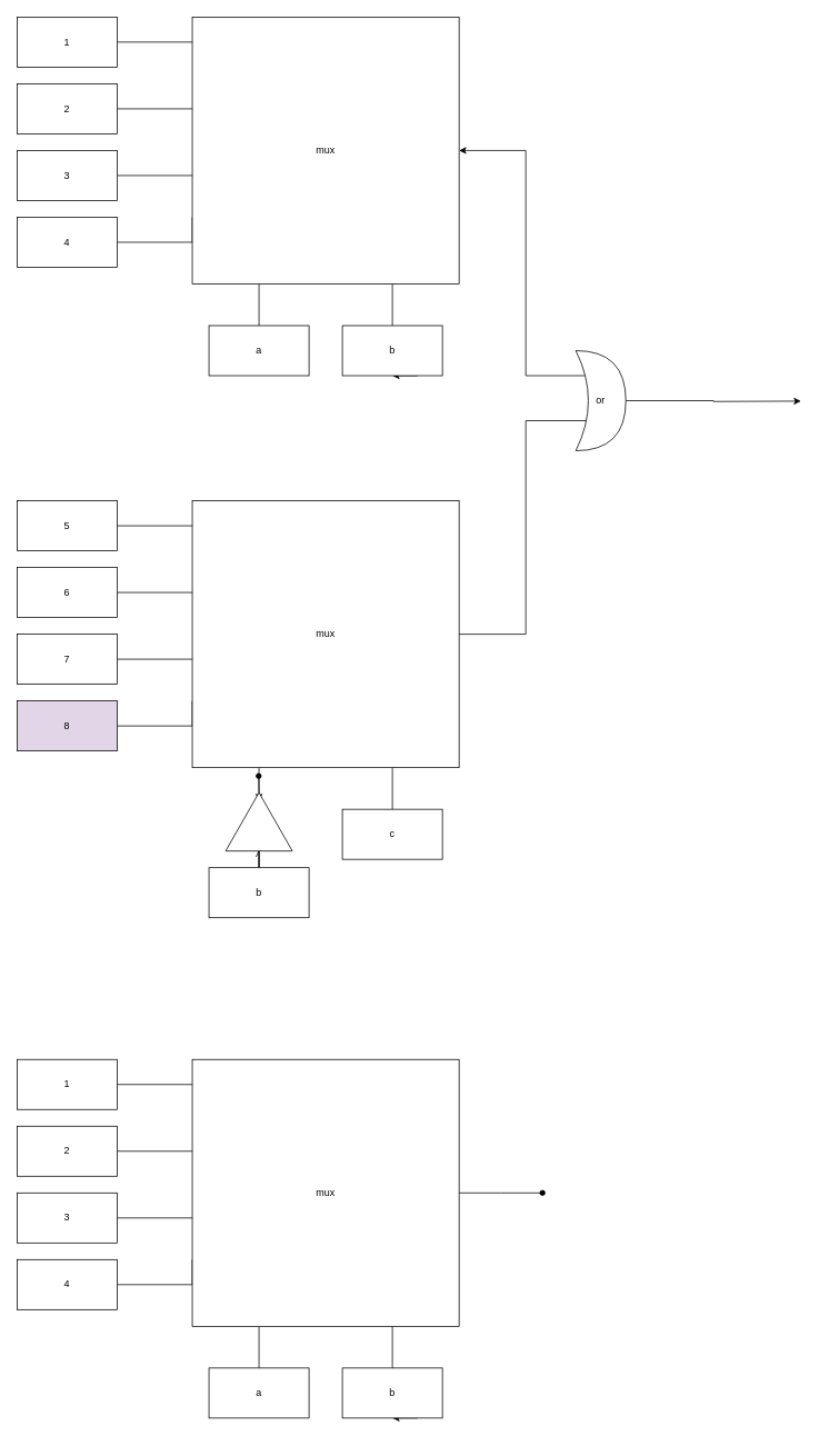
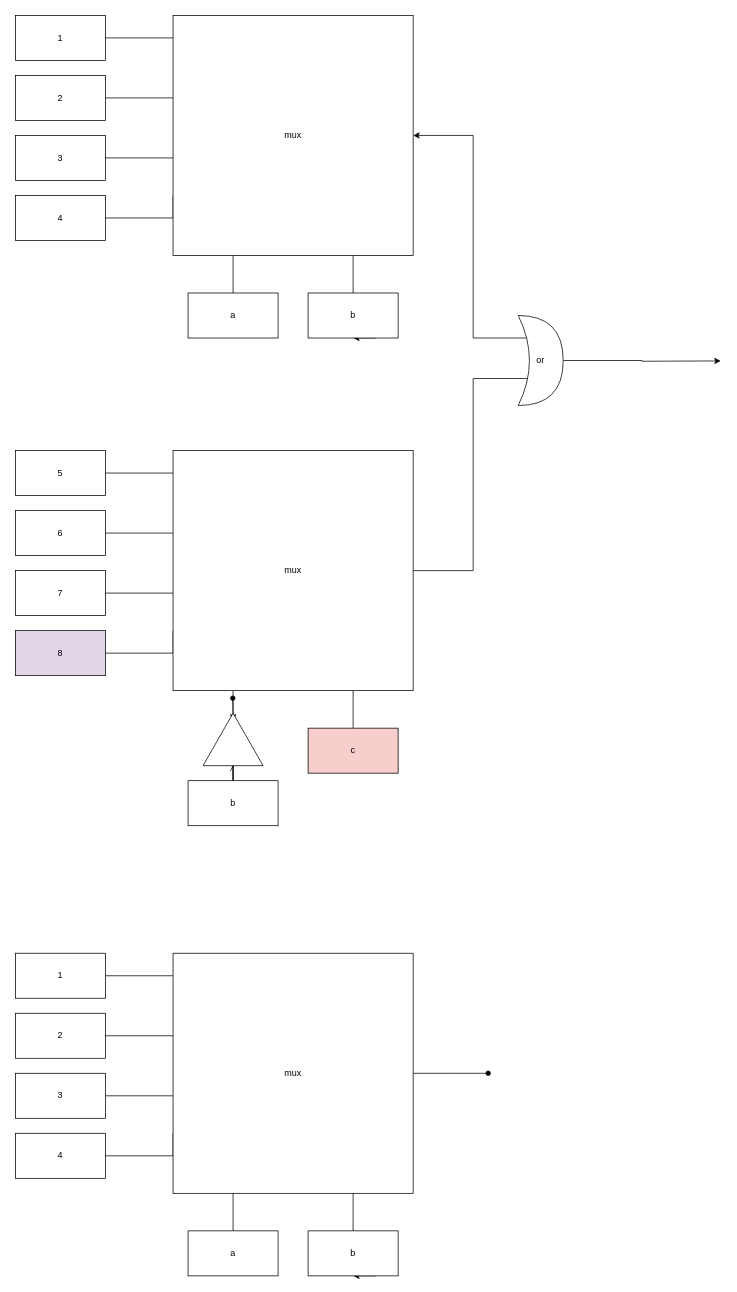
- <mxCell id="28" value="c" style="rounded=0;whiteSpace=wrap;html=1;" vertex="1" parent="1"><mxGeometry x="410" y="970" width="120" height="60" as="geometry" /></mxCell>
+ <mxCell id="28" value="c" style="rounded=0;whiteSpace=wrap;html=1;fillColor=#f8cecc;" vertex="1" parent="1"><mxGeometry x="410" y="970" width="120" height="60" as="geometry" /></mxCell>
